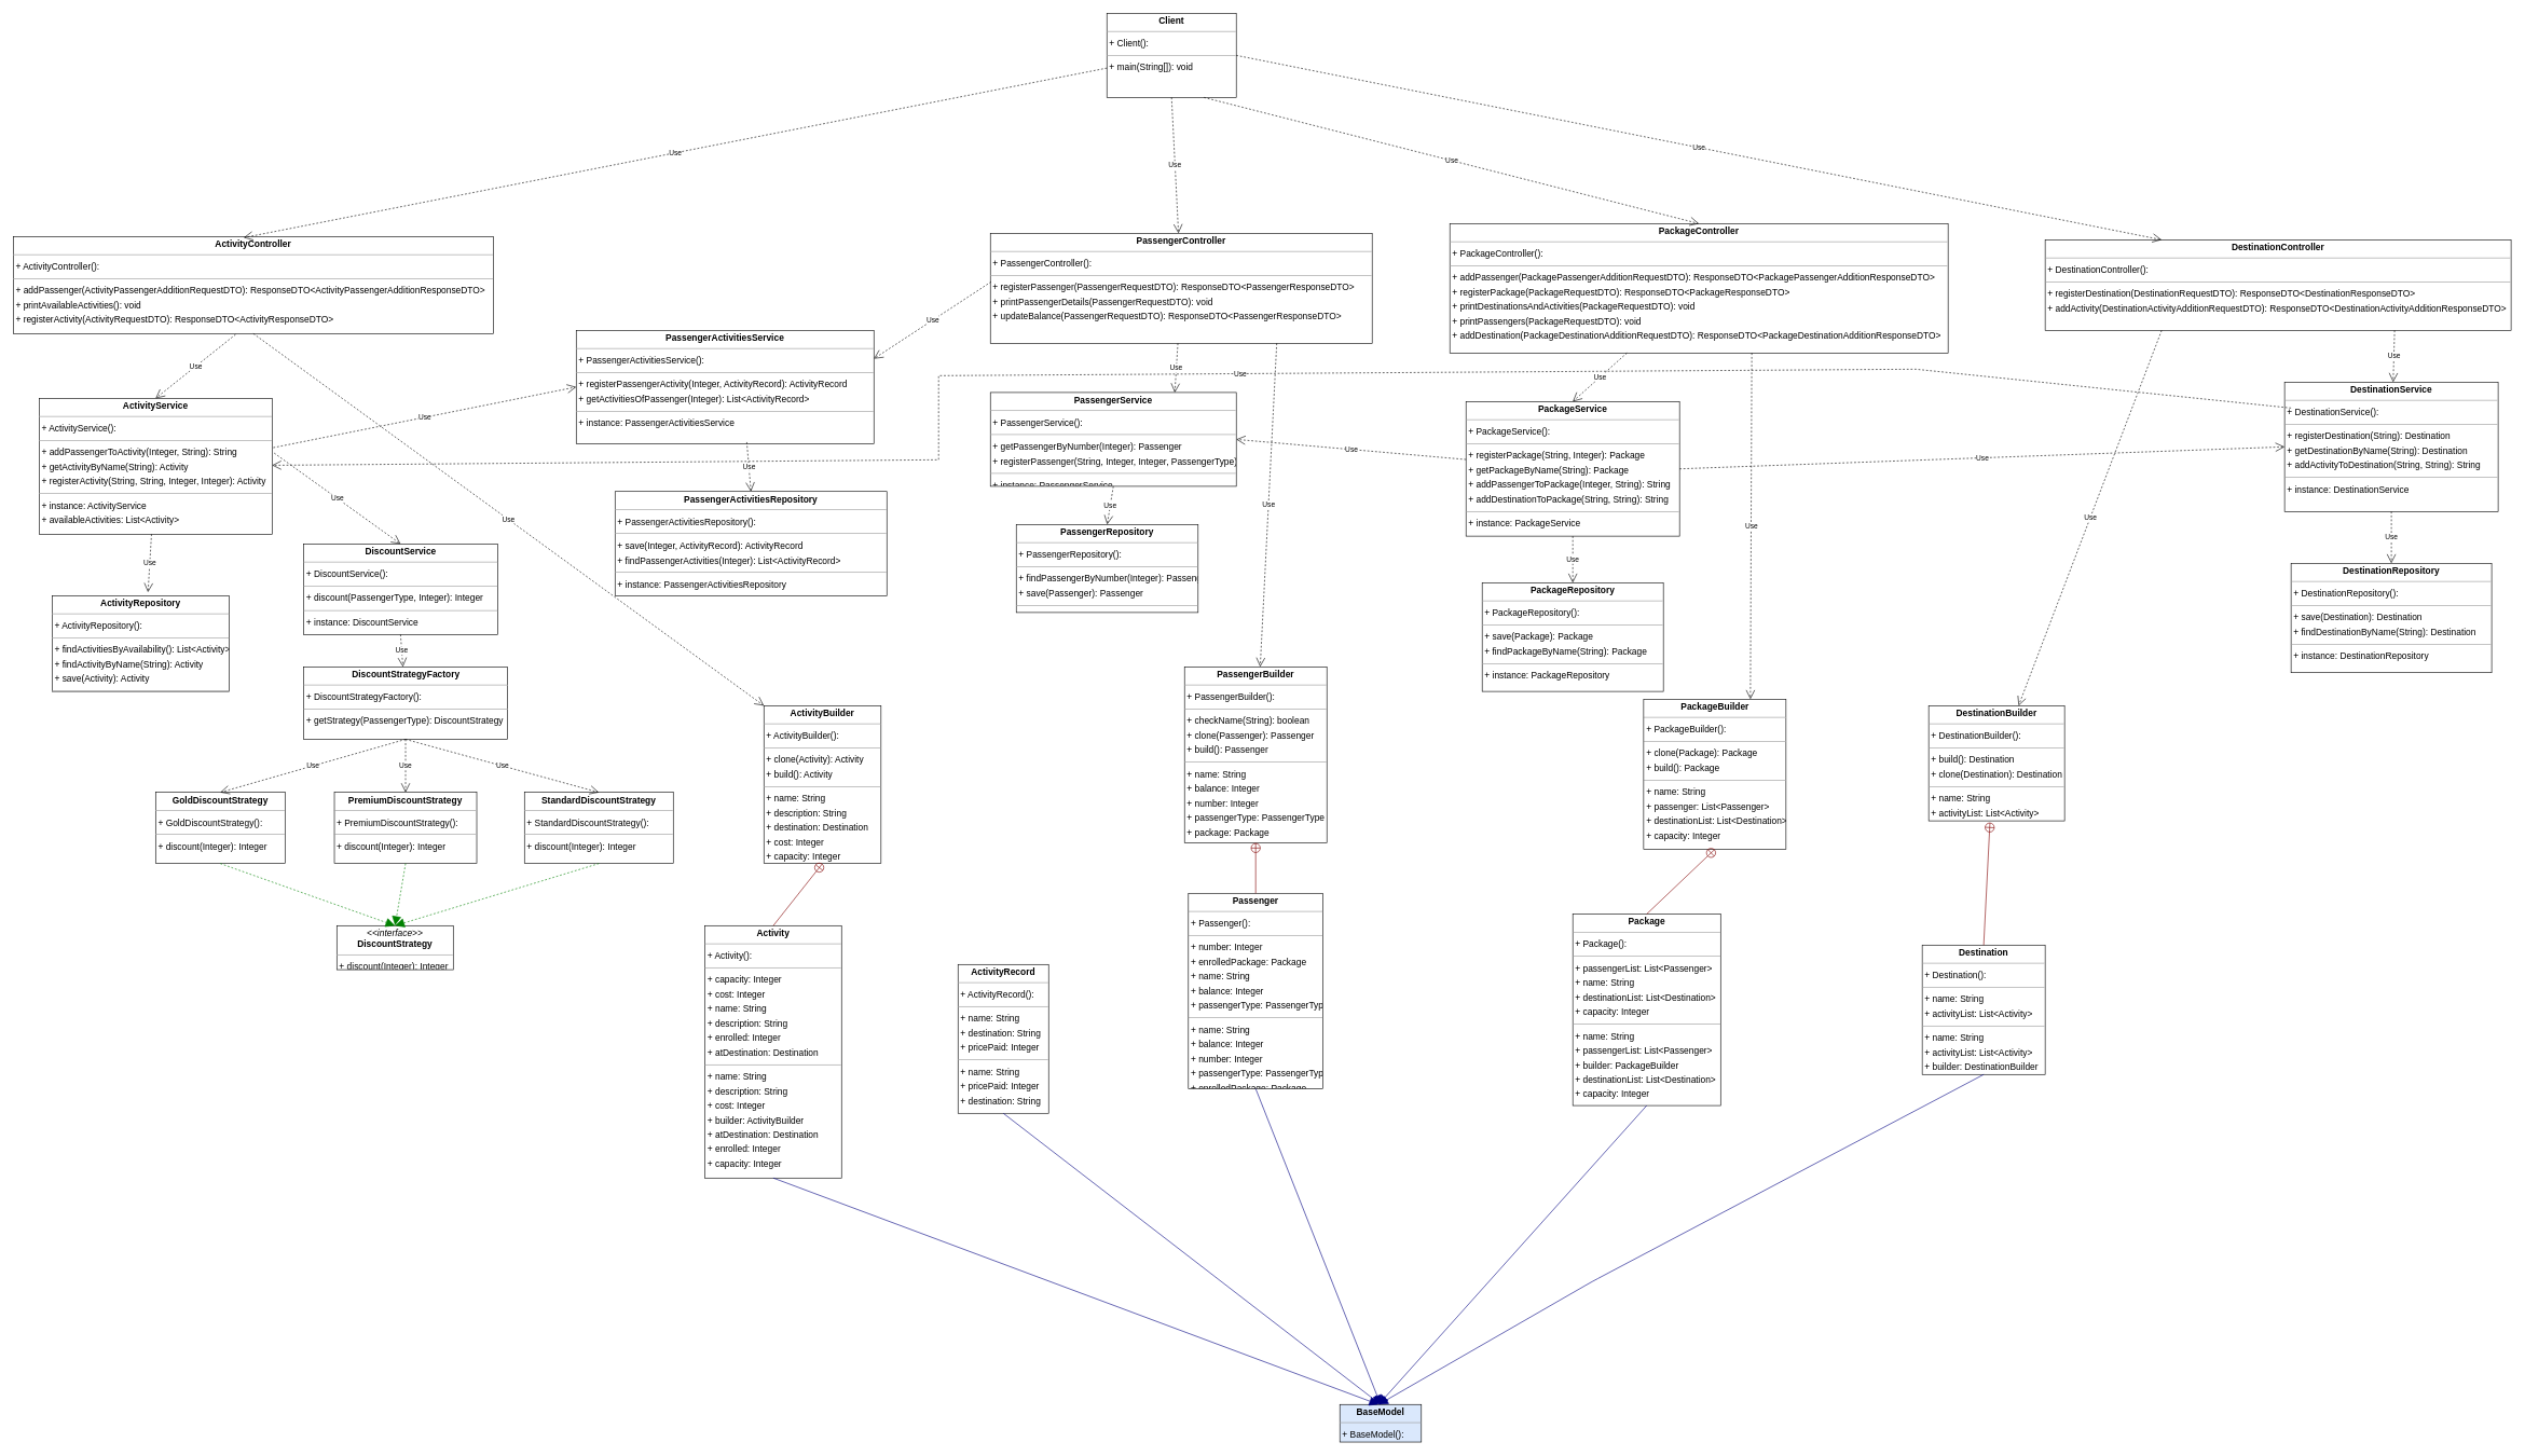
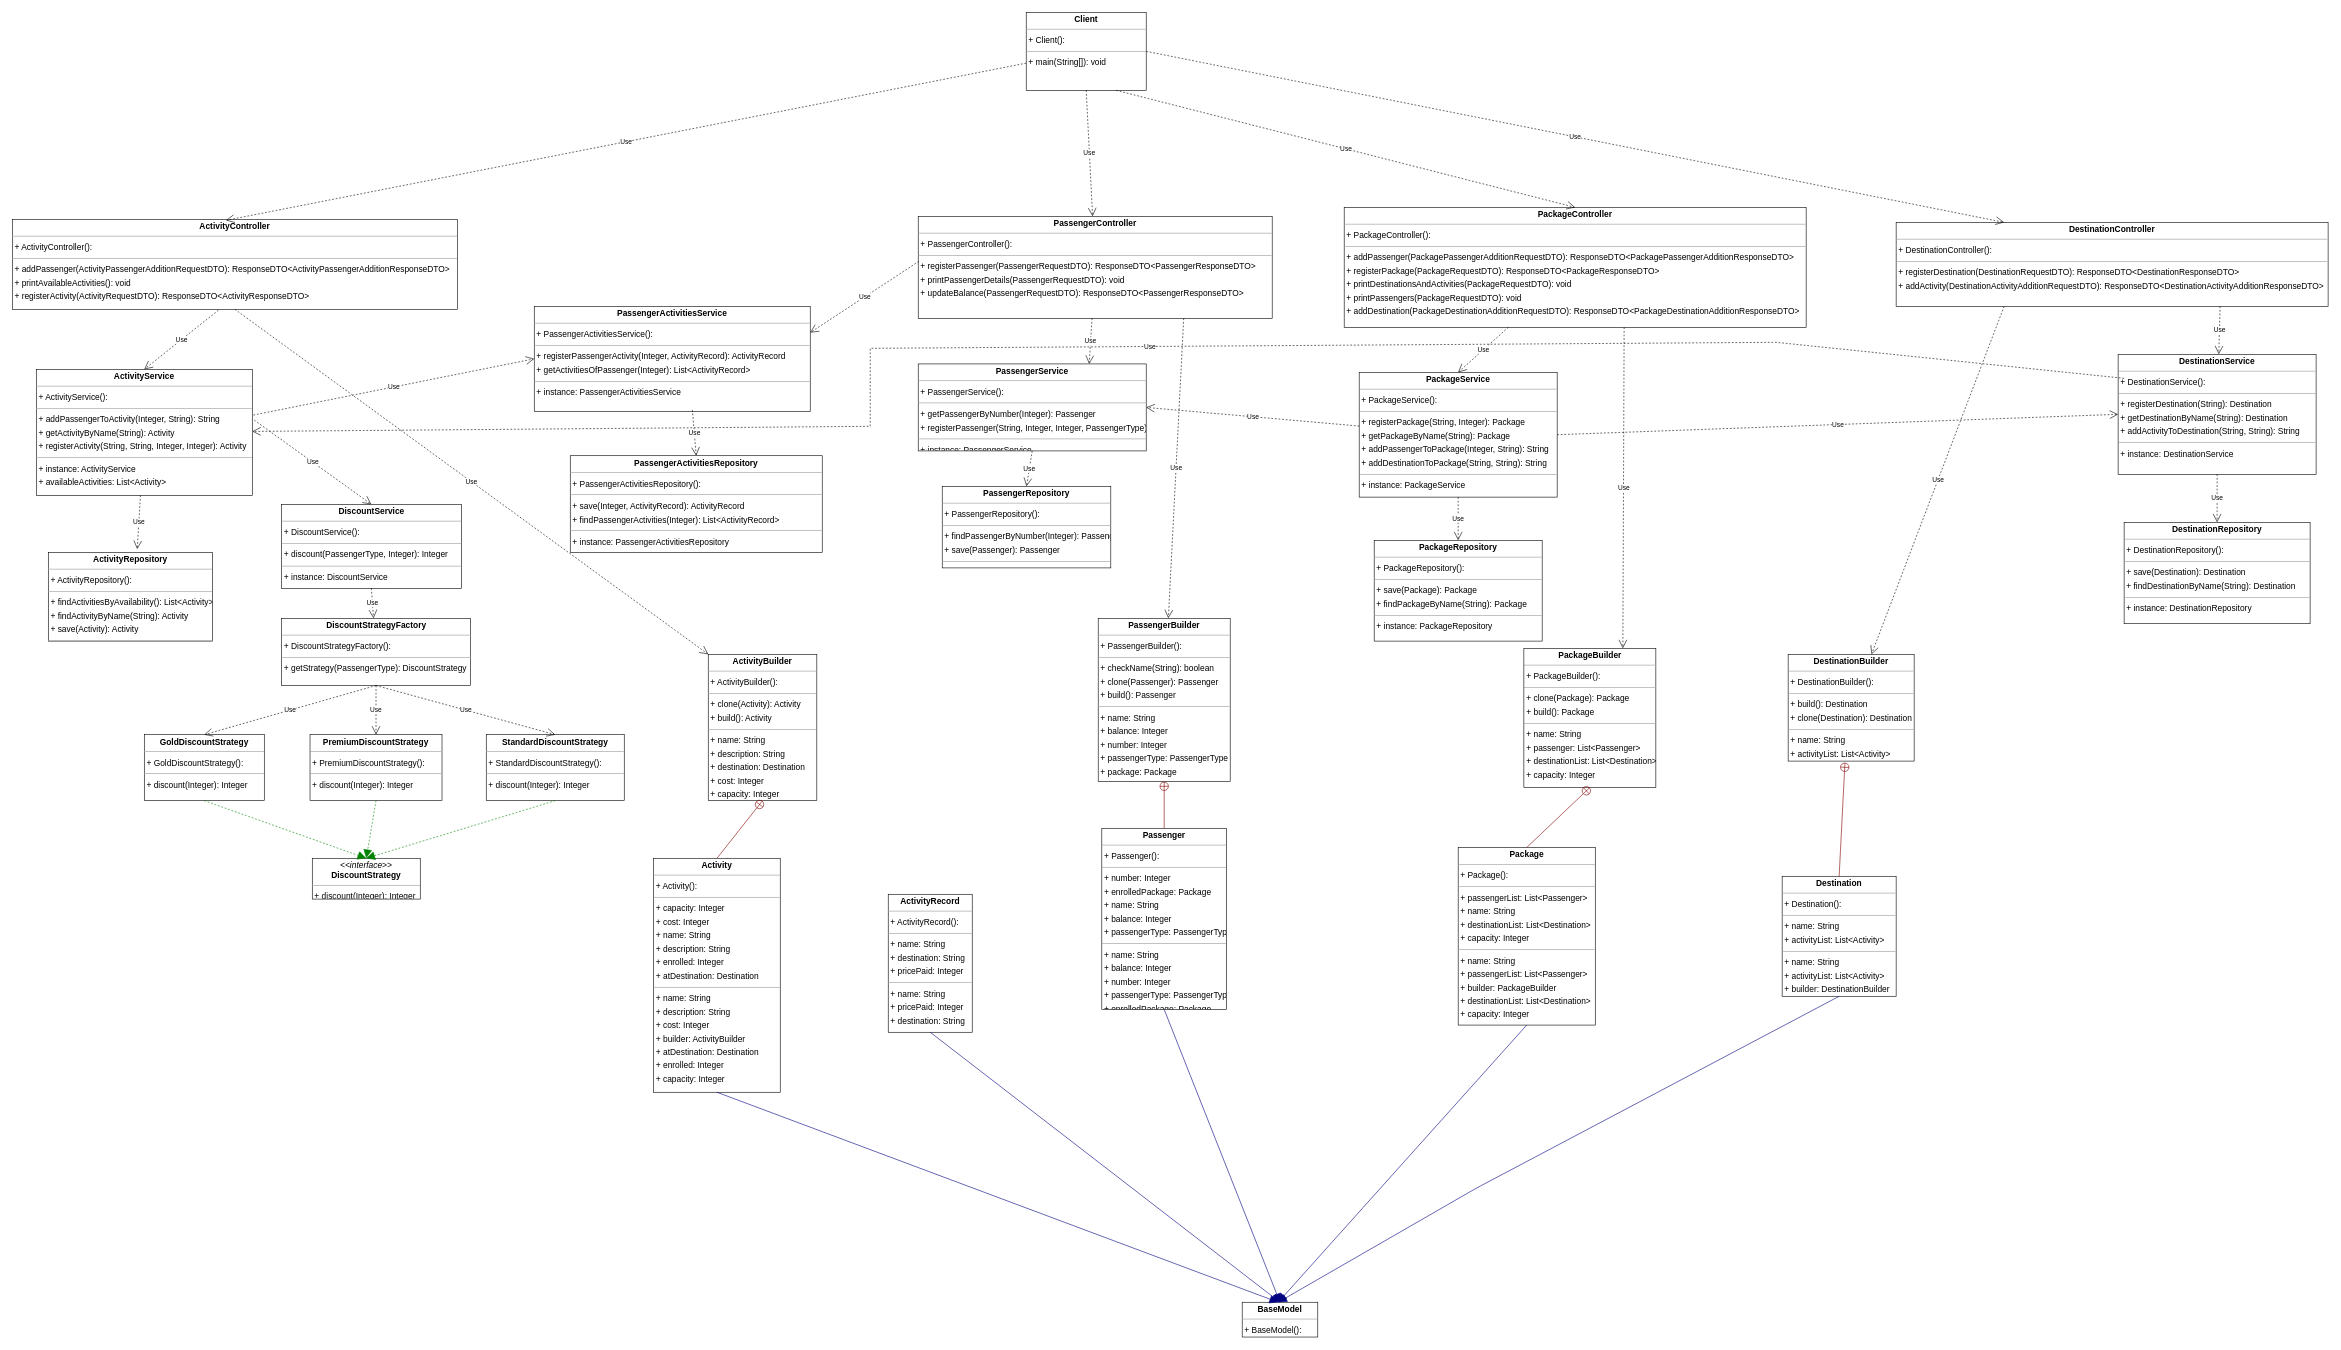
- <mxCell id="8" value="&lt;p style=&quot;margin:0px;margin-top:4px;text-align:center;&quot;&gt;&lt;b&gt;BaseModel&lt;/b&gt;&lt;/p&gt;&lt;hr size=&quot;1&quot;/&gt;&lt;p style=&quot;margin:0 0 0 4px;line-height:1.6;&quot;&gt;+ BaseModel(): &lt;/p&gt;" style="verticalAlign=top;align=left;overflow=fill;fontSize=14;fontFamily=Helvetica;html=1;rounded=0;shadow=0;comic=0;labelBackgroundColor=none;strokeWidth=1;fillColor=#dae8fc;" parent="1" vertex="1"><mxGeometry x="2070" y="2170" width="126" height="58" as="geometry" /></mxCell>
+ <mxCell id="8" value="&lt;p style=&quot;margin:0px;margin-top:4px;text-align:center;&quot;&gt;&lt;b&gt;BaseModel&lt;/b&gt;&lt;/p&gt;&lt;hr size=&quot;1&quot;/&gt;&lt;p style=&quot;margin:0 0 0 4px;line-height:1.6;&quot;&gt;+ BaseModel(): &lt;/p&gt;" style="verticalAlign=top;align=left;overflow=fill;fontSize=14;fontFamily=Helvetica;html=1;rounded=0;shadow=0;comic=0;labelBackgroundColor=none;strokeWidth=1;" parent="1" vertex="1"><mxGeometry x="2070" y="2170" width="126" height="58" as="geometry" /></mxCell>
